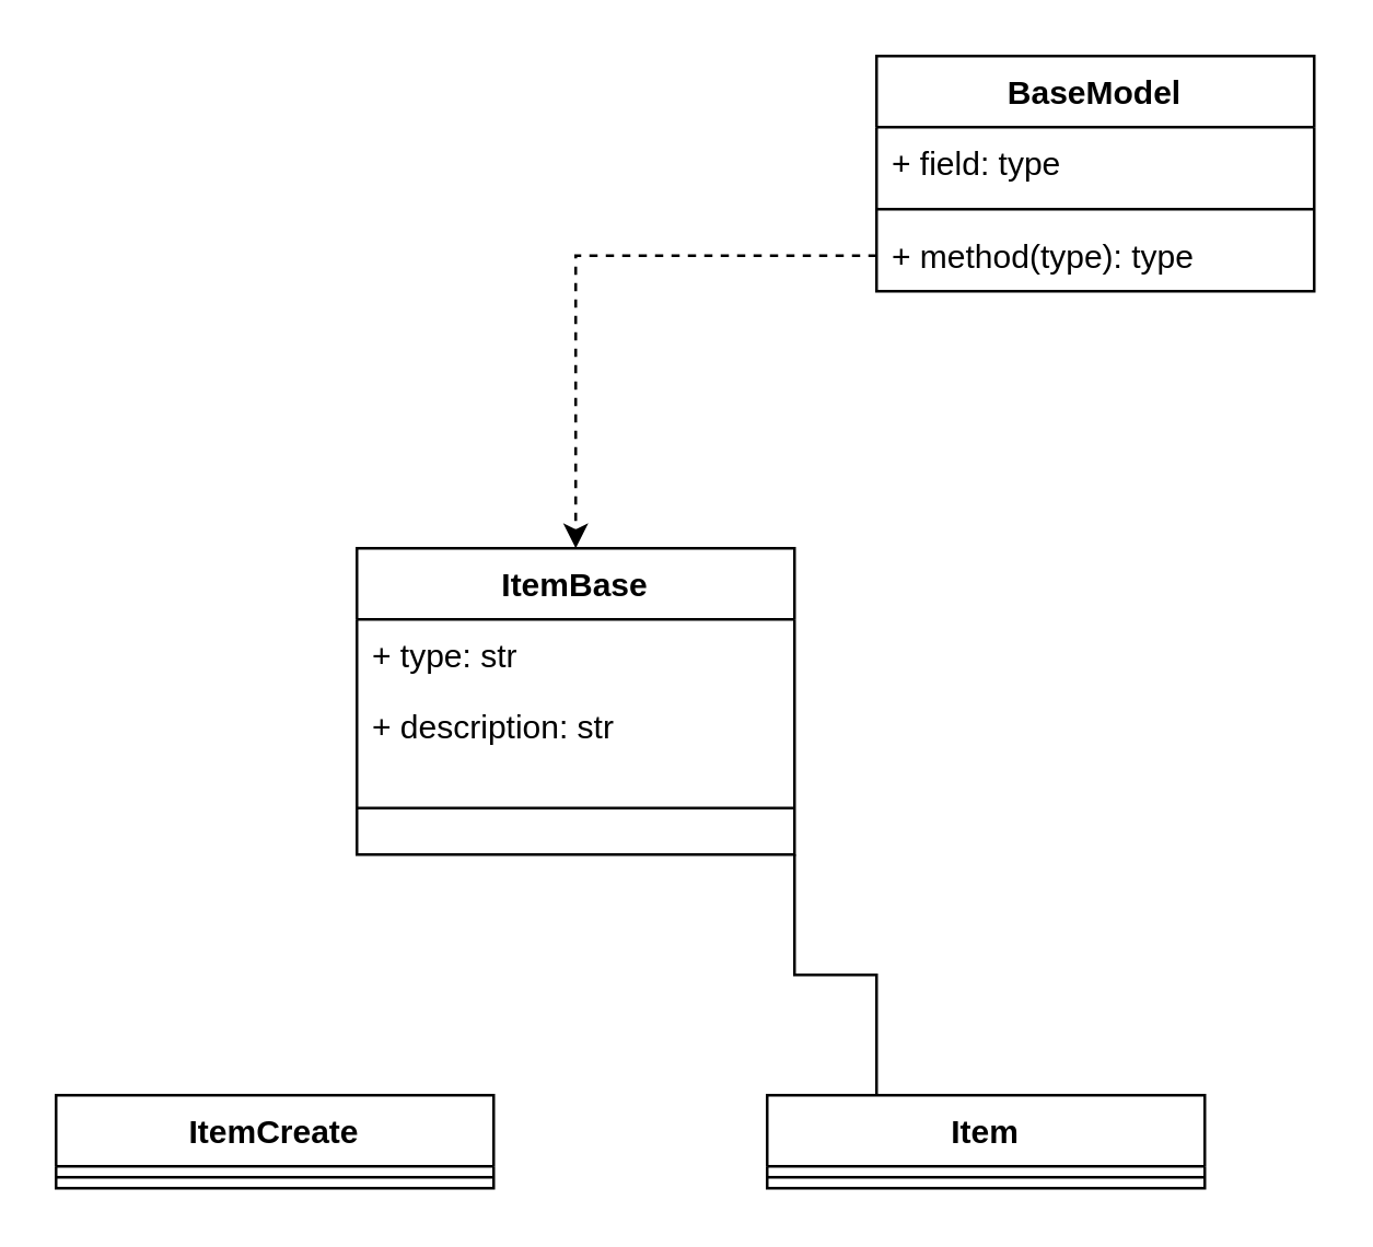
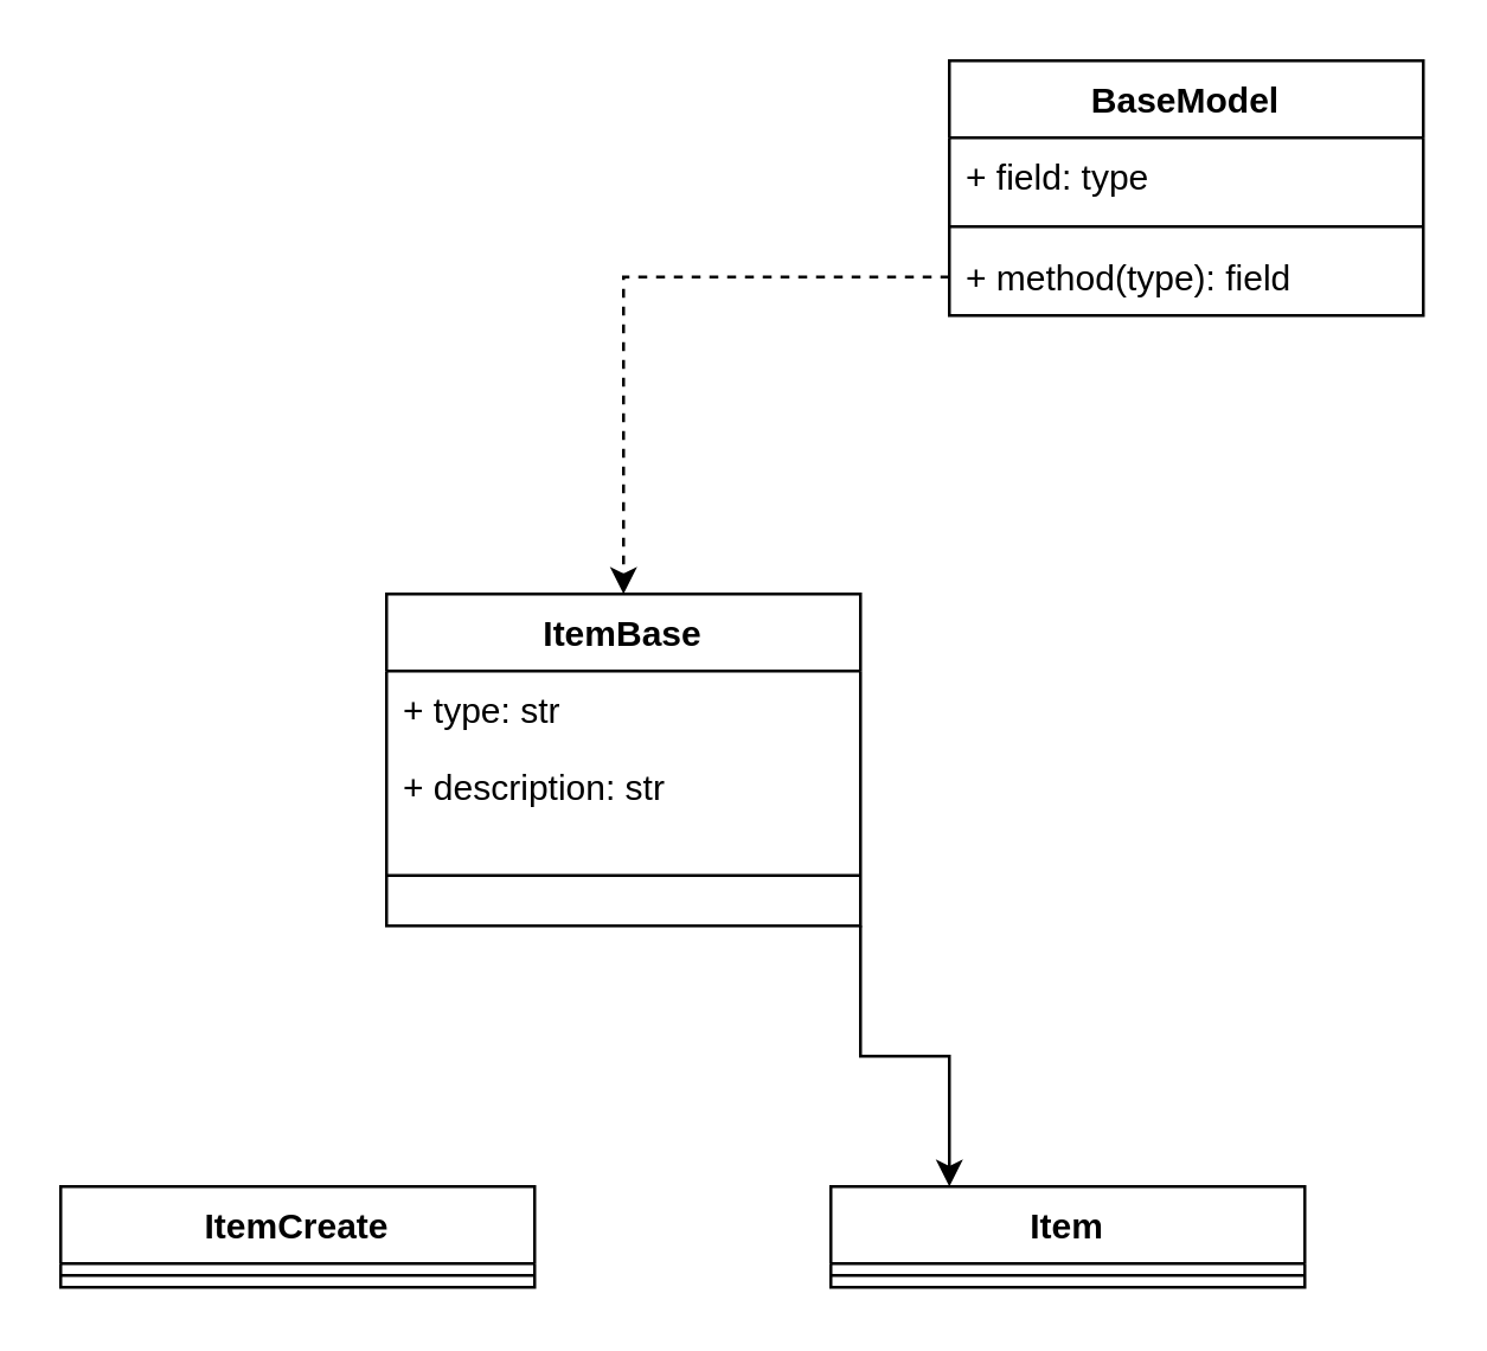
- <mxCell id="5" value="+ method(type): type" style="text;strokeColor=none;fillColor=none;align=left;verticalAlign=top;spacingLeft=4;spacingRight=4;overflow=hidden;rotatable=0;points=[[0,0.5],[1,0.5]];portConstraint=eastwest;" vertex="1" parent="2"><mxGeometry y="60" width="160" height="26" as="geometry" /></mxCell>
+ <mxCell id="5" value="+ method(type): field" style="text;strokeColor=none;fillColor=none;align=left;verticalAlign=top;spacingLeft=4;spacingRight=4;overflow=hidden;rotatable=0;points=[[0,0.5],[1,0.5]];portConstraint=eastwest;" vertex="1" parent="2"><mxGeometry y="60" width="160" height="26" as="geometry" /></mxCell>
- <mxCell id="6" style="edgeStyle=orthogonalEdgeStyle;rounded=0;orthogonalLoop=1;jettySize=auto;html=1;exitX=1;exitY=1;exitDx=0;exitDy=0;entryX=0.25;entryY=0;entryDx=0;entryDy=0;endArrow=none;" edge="1" parent="1" source="7" target="14"><mxGeometry relative="1" as="geometry" /></mxCell>
+ <mxCell id="6" style="edgeStyle=orthogonalEdgeStyle;rounded=0;orthogonalLoop=1;jettySize=auto;html=1;exitX=1;exitY=1;exitDx=0;exitDy=0;entryX=0.25;entryY=0;entryDx=0;entryDy=0;" edge="1" parent="1" source="7" target="14"><mxGeometry relative="1" as="geometry" /></mxCell>
